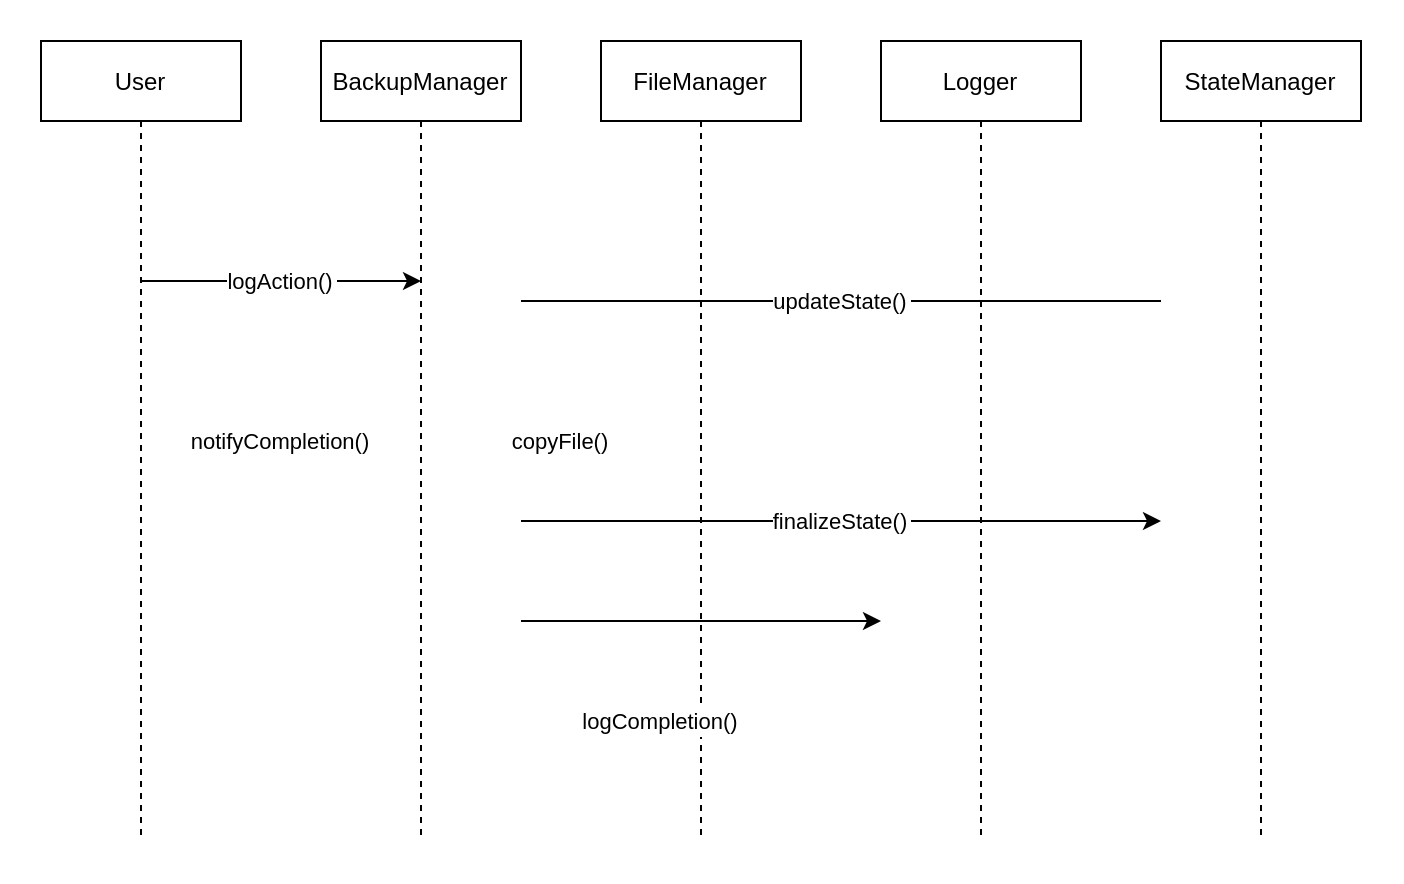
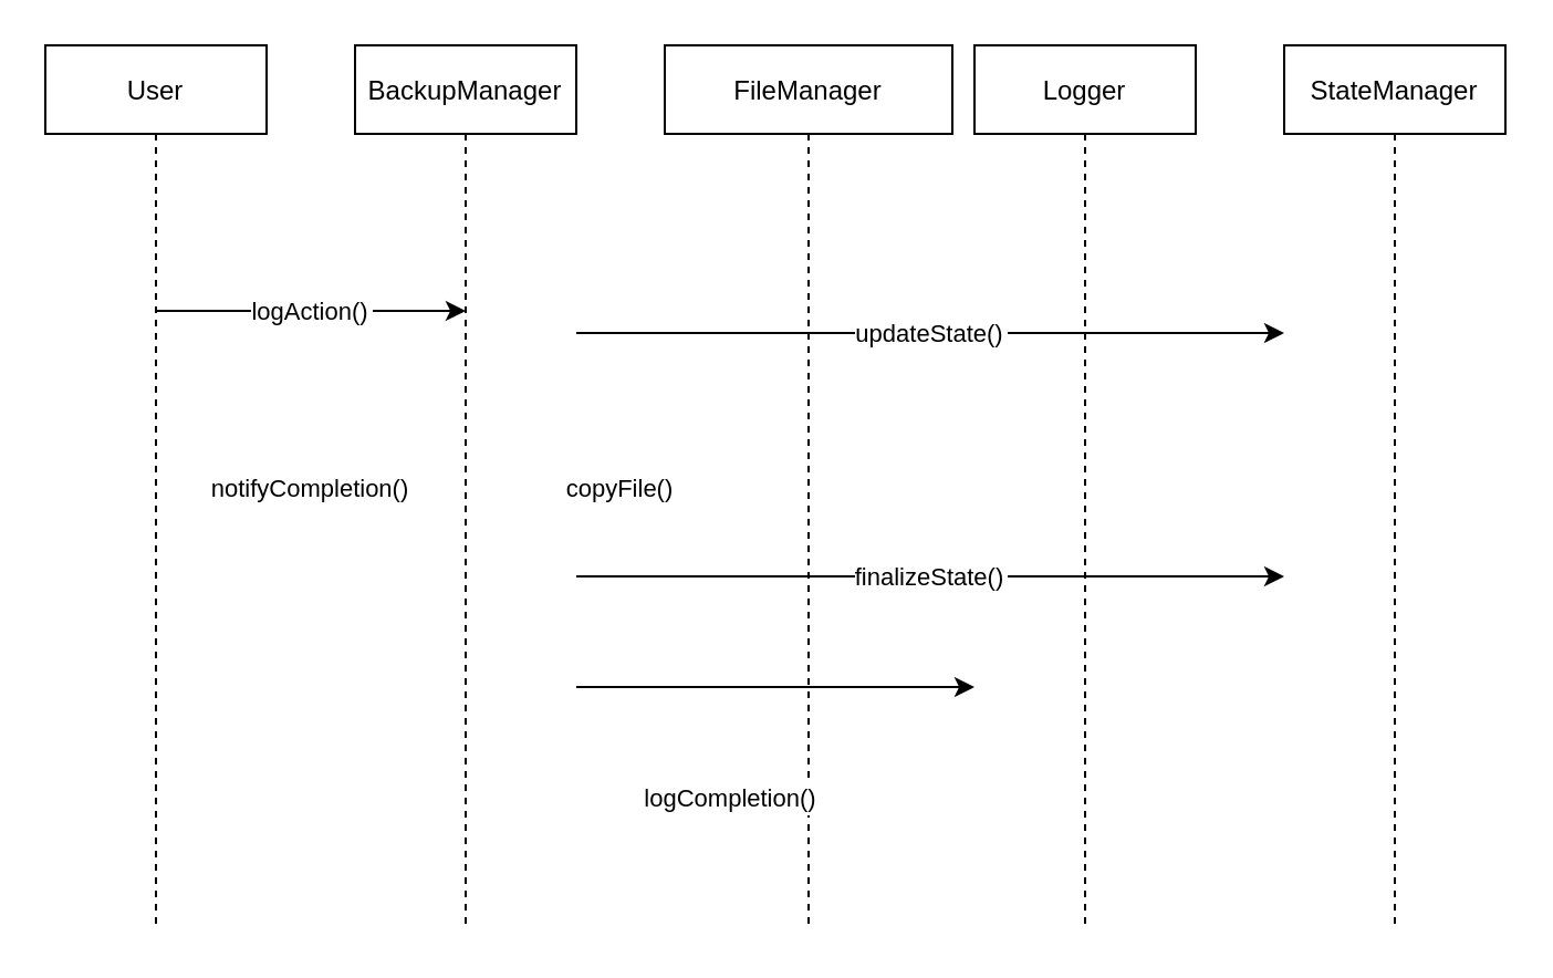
- <mxCell id="10" value="updateState()" style="edgeStyle=elbowEdgeStyle;endArrow=none;" edge="1" parent="1" source="3" target="6"><mxGeometry relative="1" as="geometry"><Array as="points"><mxPoint x="470" y="150" /></Array></mxGeometry></mxCell>
+ <mxCell id="10" value="updateState()" style="edgeStyle=elbowEdgeStyle;" edge="1" parent="1" source="3" target="6"><mxGeometry relative="1" as="geometry"><Array as="points"><mxPoint x="470" y="150" /></Array></mxGeometry></mxCell>
- <mxCell id="4" value="FileManager" style="shape=umlLifeline;" vertex="1" parent="1"><mxGeometry x="300" y="20" width="100" height="400" as="geometry" /></mxCell>
+ <mxCell id="4" value="FileManager" style="shape=umlLifeline;" vertex="1" parent="1"><mxGeometry x="300" y="20" width="130" height="400" as="geometry" /></mxCell>
